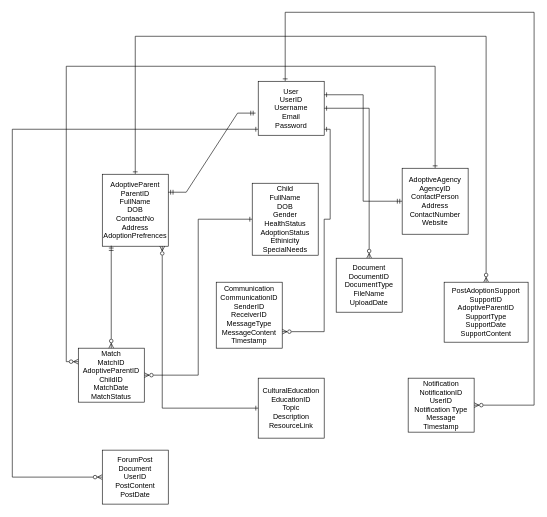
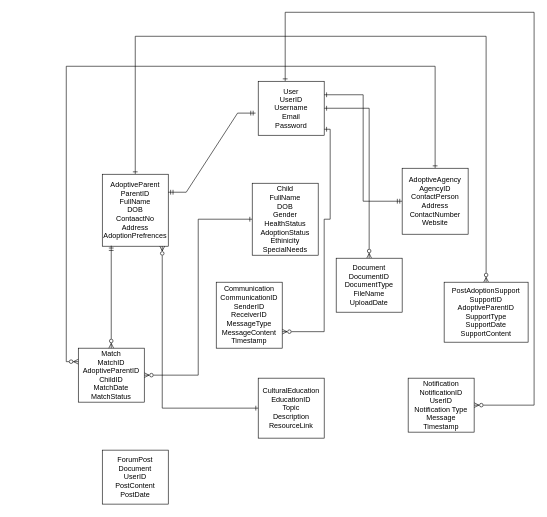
- <mxCell id="4" style="edgeStyle=orthogonalEdgeStyle;rounded=0;orthogonalLoop=1;jettySize=auto;html=1;entryX=0;entryY=0.5;entryDx=0;entryDy=0;endArrow=ERzeroToMany;endFill=0;startArrow=ERone;startFill=0;" parent="1" source="6" target="14" edge="1"><mxGeometry relative="1" as="geometry"><mxPoint x="50" y="800" as="targetPoint" /><Array as="points"><mxPoint x="20" y="215" /><mxPoint x="20" y="795" /></Array></mxGeometry></mxCell>
